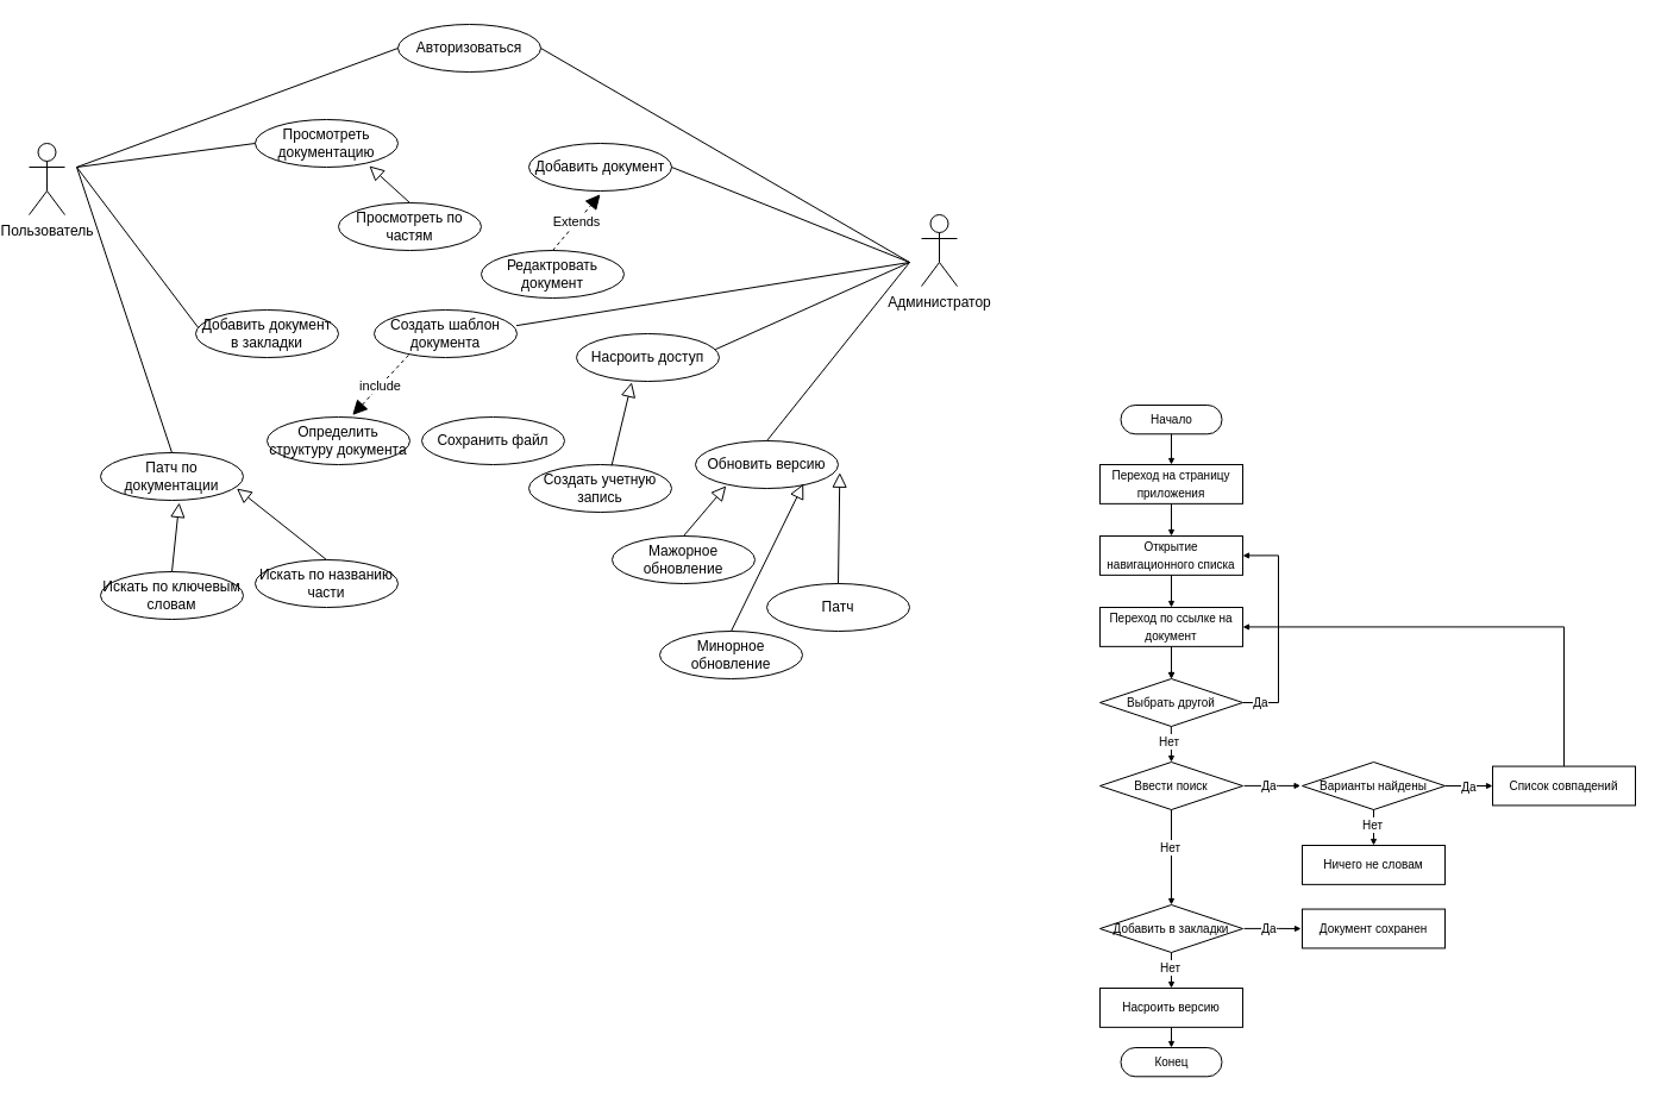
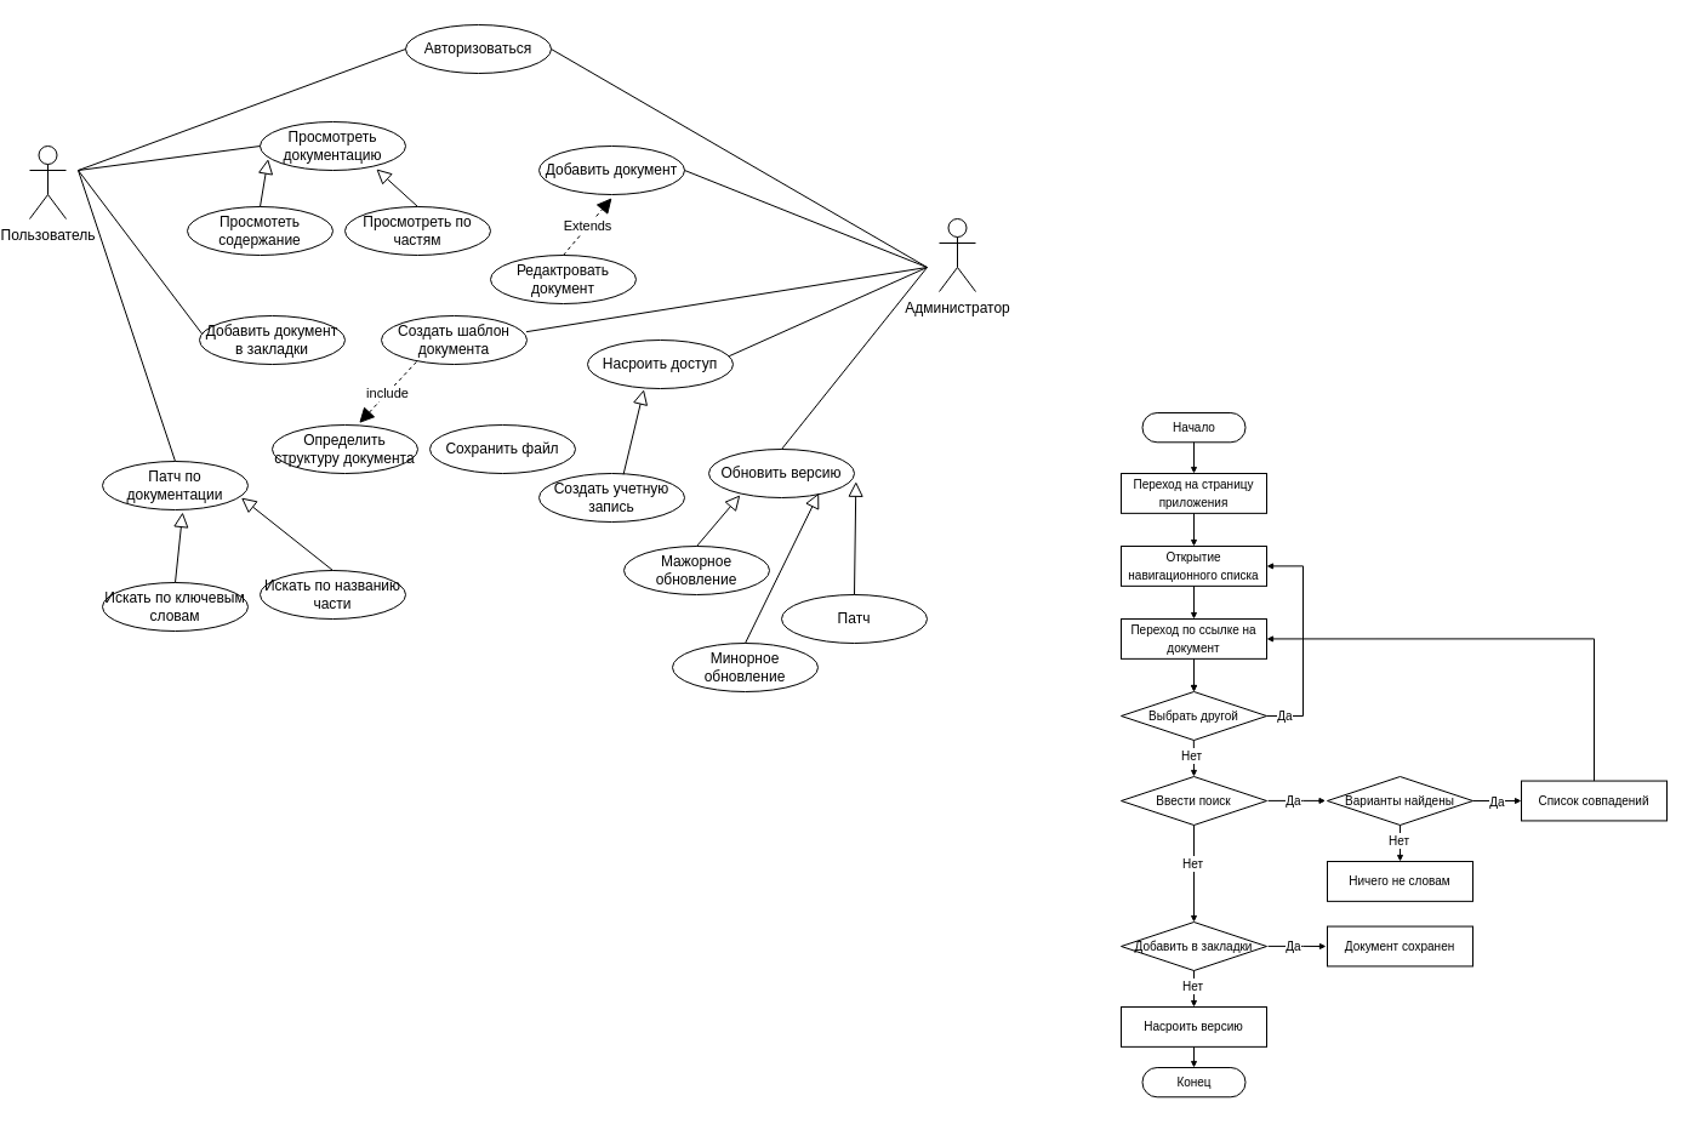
+ <mxCell id="11" value="" style="endArrow=block;endSize=10;endFill=0;html=1;rounded=0;exitX=0.5;exitY=0;exitDx=0;exitDy=0;entryX=0.055;entryY=0.767;entryDx=0;entryDy=0;entryPerimeter=0;strokeWidth=1;" parent="1" source="9" target="7" edge="1"><mxGeometry width="160" relative="1" as="geometry"><mxPoint x="300" y="220" as="sourcePoint" /><mxPoint x="460" y="220" as="targetPoint" /></mxGeometry></mxCell>
+ <mxCell id="9" value="Просмотеть содержание" style="ellipse;whiteSpace=wrap;html=1;" parent="1" vertex="1"><mxGeometry x="150" y="170" width="120" height="40" as="geometry" /></mxCell>
